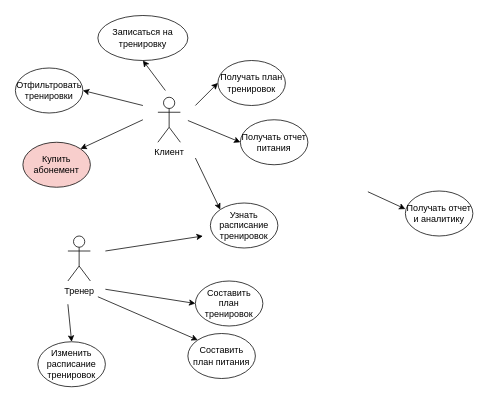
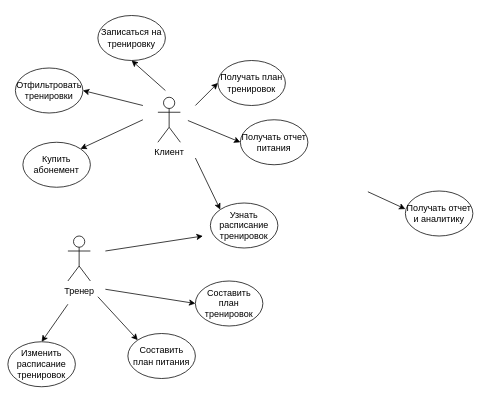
- <mxCell id="7" value="Записаться на тренировку" style="ellipse;whiteSpace=wrap;html=1;" parent="1" vertex="1"><mxGeometry x="130" y="20" width="120" height="60" as="geometry" /></mxCell>
+ <mxCell id="7" value="Записаться на тренировку" style="ellipse;whiteSpace=wrap;html=1;" parent="1" vertex="1"><mxGeometry x="130" y="20" width="90" height="60" as="geometry" /></mxCell>
- <mxCell id="23" value="Купить абонемент" style="ellipse;whiteSpace=wrap;html=1;fillColor=#f8cecc;" parent="1" vertex="1"><mxGeometry x="30" y="189" width="90" height="60" as="geometry" /></mxCell>
+ <mxCell id="23" value="Купить абонемент" style="ellipse;whiteSpace=wrap;html=1;" parent="1" vertex="1"><mxGeometry x="30" y="189" width="90" height="60" as="geometry" /></mxCell>
- <mxCell id="19" value="Составить план питания" style="ellipse;whiteSpace=wrap;html=1;" parent="1" vertex="1"><mxGeometry x="250" y="444" width="90" height="60" as="geometry" /></mxCell>
+ <mxCell id="19" value="Составить план питания" style="ellipse;whiteSpace=wrap;html=1;" parent="1" vertex="1"><mxGeometry x="170" y="444" width="90" height="60" as="geometry" /></mxCell>
- <mxCell id="22" value="Изменить расписание тренировок" style="ellipse;whiteSpace=wrap;html=1;" parent="1" vertex="1"><mxGeometry x="50" y="455" width="90" height="60" as="geometry" /></mxCell>
+ <mxCell id="22" value="Изменить расписание тренировок" style="ellipse;whiteSpace=wrap;html=1;" parent="1" vertex="1"><mxGeometry x="10" y="455" width="90" height="60" as="geometry" /></mxCell>
